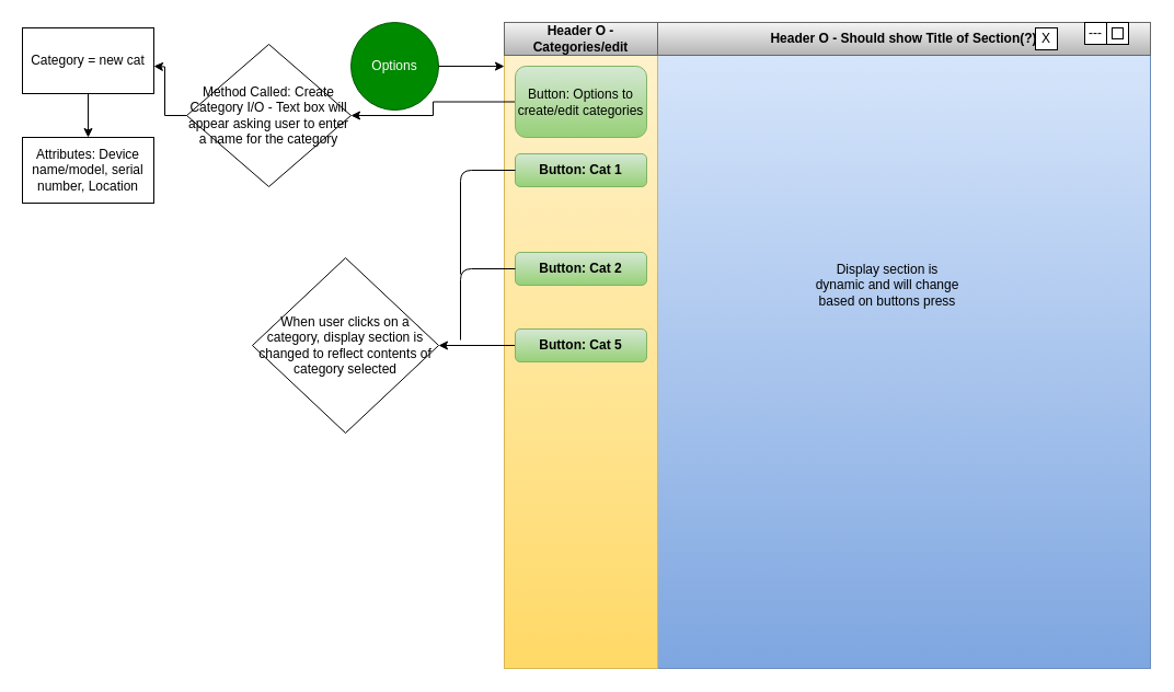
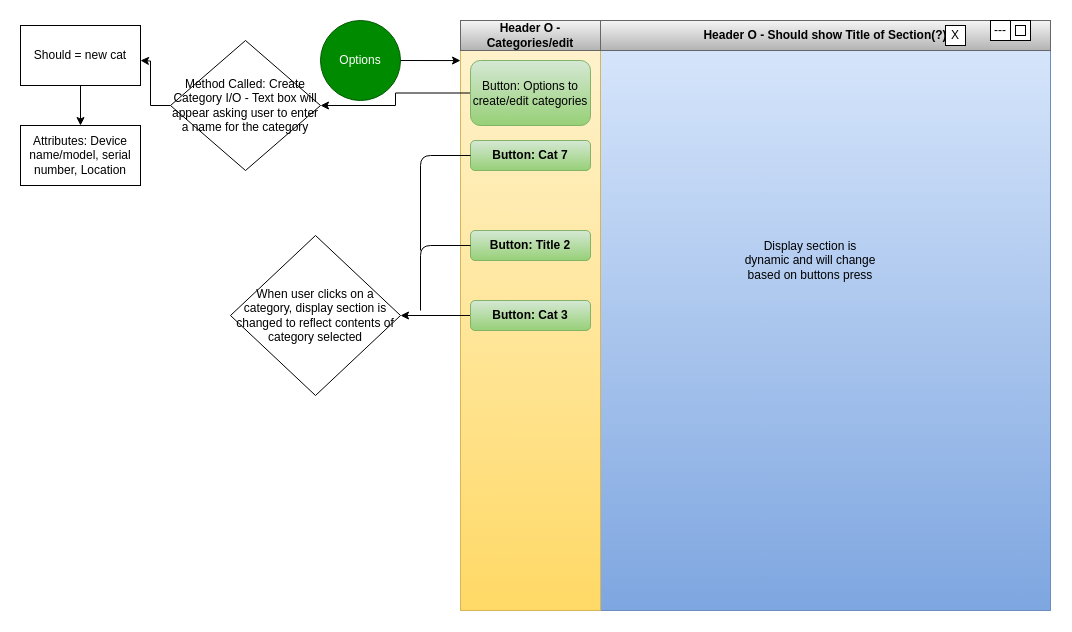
- <mxCell id="25" value="Category = new cat" style="rounded=0;whiteSpace=wrap;html=1;" vertex="1" parent="1"><mxGeometry x="20" y="25" width="120" height="60" as="geometry" /></mxCell>
+ <mxCell id="25" value="Should = new cat" style="rounded=0;whiteSpace=wrap;html=1;" vertex="1" parent="1"><mxGeometry x="20" y="25" width="120" height="60" as="geometry" /></mxCell>
- <mxCell id="12" value="&lt;b&gt;&lt;font color=&quot;#000000&quot;&gt;Button: Cat 1&lt;/font&gt;&lt;/b&gt;" style="rounded=1;whiteSpace=wrap;html=1;gradientColor=#97d077;fillColor=#d5e8d4;strokeColor=#82b366;" parent="1" vertex="1"><mxGeometry x="470" y="140" width="120" height="30" as="geometry" /></mxCell>
+ <mxCell id="12" value="&lt;b&gt;&lt;font color=&quot;#000000&quot;&gt;Button: Cat 7&lt;/font&gt;&lt;/b&gt;" style="rounded=1;whiteSpace=wrap;html=1;gradientColor=#97d077;fillColor=#d5e8d4;strokeColor=#82b366;" parent="1" vertex="1"><mxGeometry x="470" y="140" width="120" height="30" as="geometry" /></mxCell>
- <mxCell id="13" value="&lt;b&gt;&lt;font color=&quot;#000000&quot;&gt;Button: Cat 2&lt;/font&gt;&lt;/b&gt;" style="rounded=1;whiteSpace=wrap;html=1;gradientColor=#97d077;fillColor=#d5e8d4;strokeColor=#82b366;" parent="1" vertex="1"><mxGeometry x="470" y="230" width="120" height="30" as="geometry" /></mxCell>
+ <mxCell id="13" value="&lt;b&gt;&lt;font color=&quot;#000000&quot;&gt;Button: Title 2&lt;/font&gt;&lt;/b&gt;" style="rounded=1;whiteSpace=wrap;html=1;gradientColor=#97d077;fillColor=#d5e8d4;strokeColor=#82b366;" parent="1" vertex="1"><mxGeometry x="470" y="230" width="120" height="30" as="geometry" /></mxCell>
- <mxCell id="15" value="&lt;font color=&quot;#000000&quot;&gt;&lt;b&gt;Button: Cat 5&lt;/b&gt;&lt;/font&gt;" style="rounded=1;whiteSpace=wrap;html=1;gradientColor=#97d077;fillColor=#d5e8d4;strokeColor=#82b366;" parent="1" vertex="1"><mxGeometry x="470" y="300" width="120" height="30" as="geometry" /></mxCell>
+ <mxCell id="15" value="&lt;font color=&quot;#000000&quot;&gt;&lt;b&gt;Button: Cat 3&lt;/b&gt;&lt;/font&gt;" style="rounded=1;whiteSpace=wrap;html=1;gradientColor=#97d077;fillColor=#d5e8d4;strokeColor=#82b366;" parent="1" vertex="1"><mxGeometry x="470" y="300" width="120" height="30" as="geometry" /></mxCell>
